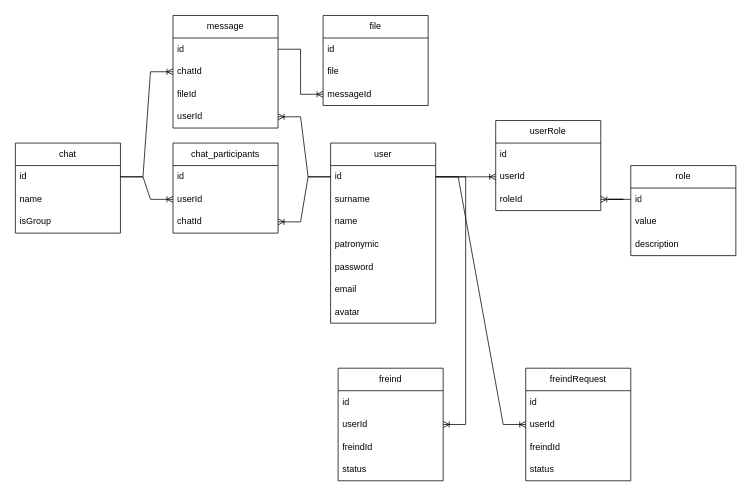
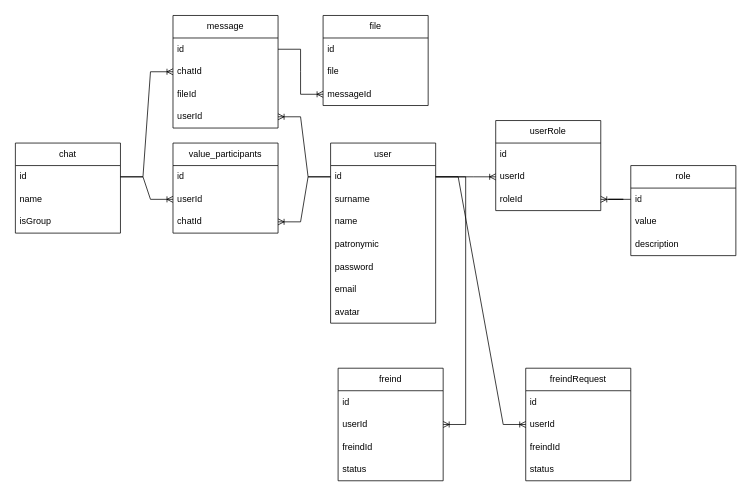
- <mxCell id="24" value="chat_participants" style="swimlane;fontStyle=0;childLayout=stackLayout;horizontal=1;startSize=30;horizontalStack=0;resizeParent=1;resizeParentMax=0;resizeLast=0;collapsible=1;marginBottom=0;whiteSpace=wrap;html=1;" parent="1" vertex="1"><mxGeometry x="230" y="190" width="140" height="120" as="geometry" /></mxCell>
+ <mxCell id="24" value="value_participants" style="swimlane;fontStyle=0;childLayout=stackLayout;horizontal=1;startSize=30;horizontalStack=0;resizeParent=1;resizeParentMax=0;resizeLast=0;collapsible=1;marginBottom=0;whiteSpace=wrap;html=1;" parent="1" vertex="1"><mxGeometry x="230" y="190" width="140" height="120" as="geometry" /></mxCell>
